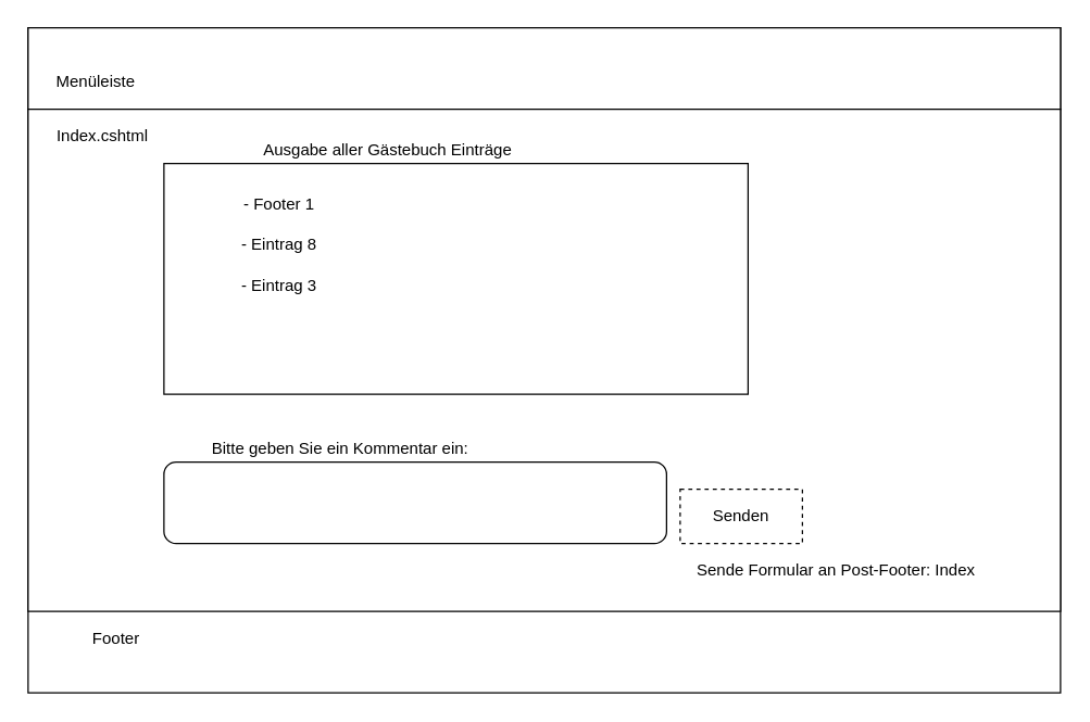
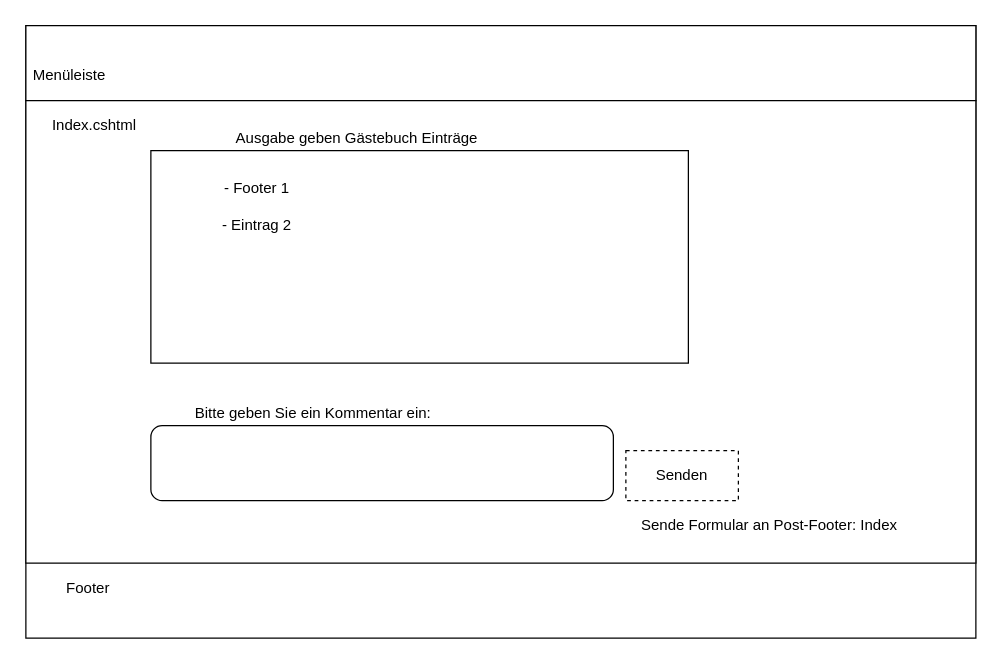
- <mxCell id="5" value="Menüleiste" style="text;html=1;strokeColor=none;fillColor=none;align=center;verticalAlign=middle;whiteSpace=wrap;rounded=0;hachureGap=4;pointerEvents=0;" vertex="1" parent="1"><mxGeometry x="50" y="50" width="40" height="20" as="geometry" /></mxCell>
+ <mxCell id="5" value="Menüleiste" style="text;html=1;strokeColor=none;fillColor=none;align=center;verticalAlign=middle;whiteSpace=wrap;rounded=0;hachureGap=4;pointerEvents=0;" vertex="1" parent="1"><mxGeometry x="35" y="50" width="40" height="20" as="geometry" /></mxCell>
- <mxCell id="8" value="Ausgabe aller Gästebuch Einträge" style="text;html=1;strokeColor=none;fillColor=none;align=center;verticalAlign=middle;whiteSpace=wrap;rounded=0;hachureGap=4;pointerEvents=0;" vertex="1" parent="1"><mxGeometry x="120" y="100" width="330" height="20" as="geometry" /></mxCell>
+ <mxCell id="8" value="Ausgabe geben Gästebuch Einträge" style="text;html=1;strokeColor=none;fillColor=none;align=center;verticalAlign=middle;whiteSpace=wrap;rounded=0;hachureGap=4;pointerEvents=0;" vertex="1" parent="1"><mxGeometry x="120" y="100" width="330" height="20" as="geometry" /></mxCell>
- <mxCell id="15" value="- Eintrag 8" style="text;html=1;strokeColor=none;fillColor=none;align=center;verticalAlign=middle;whiteSpace=wrap;rounded=0;hachureGap=4;pointerEvents=0;" vertex="1" parent="1"><mxGeometry x="140" y="170" width="130" height="20" as="geometry" /></mxCell>
+ <mxCell id="15" value="- Eintrag 2" style="text;html=1;strokeColor=none;fillColor=none;align=center;verticalAlign=middle;whiteSpace=wrap;rounded=0;hachureGap=4;pointerEvents=0;" vertex="1" parent="1"><mxGeometry x="140" y="170" width="130" height="20" as="geometry" /></mxCell>
- <mxCell id="16" value="- Eintrag 3" style="text;html=1;strokeColor=none;fillColor=none;align=center;verticalAlign=middle;whiteSpace=wrap;rounded=0;hachureGap=4;pointerEvents=0;" vertex="1" parent="1"><mxGeometry x="140" y="200" width="130" height="20" as="geometry" /></mxCell>
- <mxCell id="6" value="Footer" style="text;html=1;strokeColor=none;fillColor=none;align=center;verticalAlign=middle;whiteSpace=wrap;rounded=0;hachureGap=4;pointerEvents=0;" vertex="1" parent="1"><mxGeometry x="65" y="460" width="40" height="20" as="geometry" /></mxCell>
+ <mxCell id="6" value="Footer" style="text;html=1;strokeColor=none;fillColor=none;align=center;verticalAlign=middle;whiteSpace=wrap;rounded=0;hachureGap=4;pointerEvents=0;" vertex="1" parent="1"><mxGeometry x="50" y="460" width="40" height="20" as="geometry" /></mxCell>
